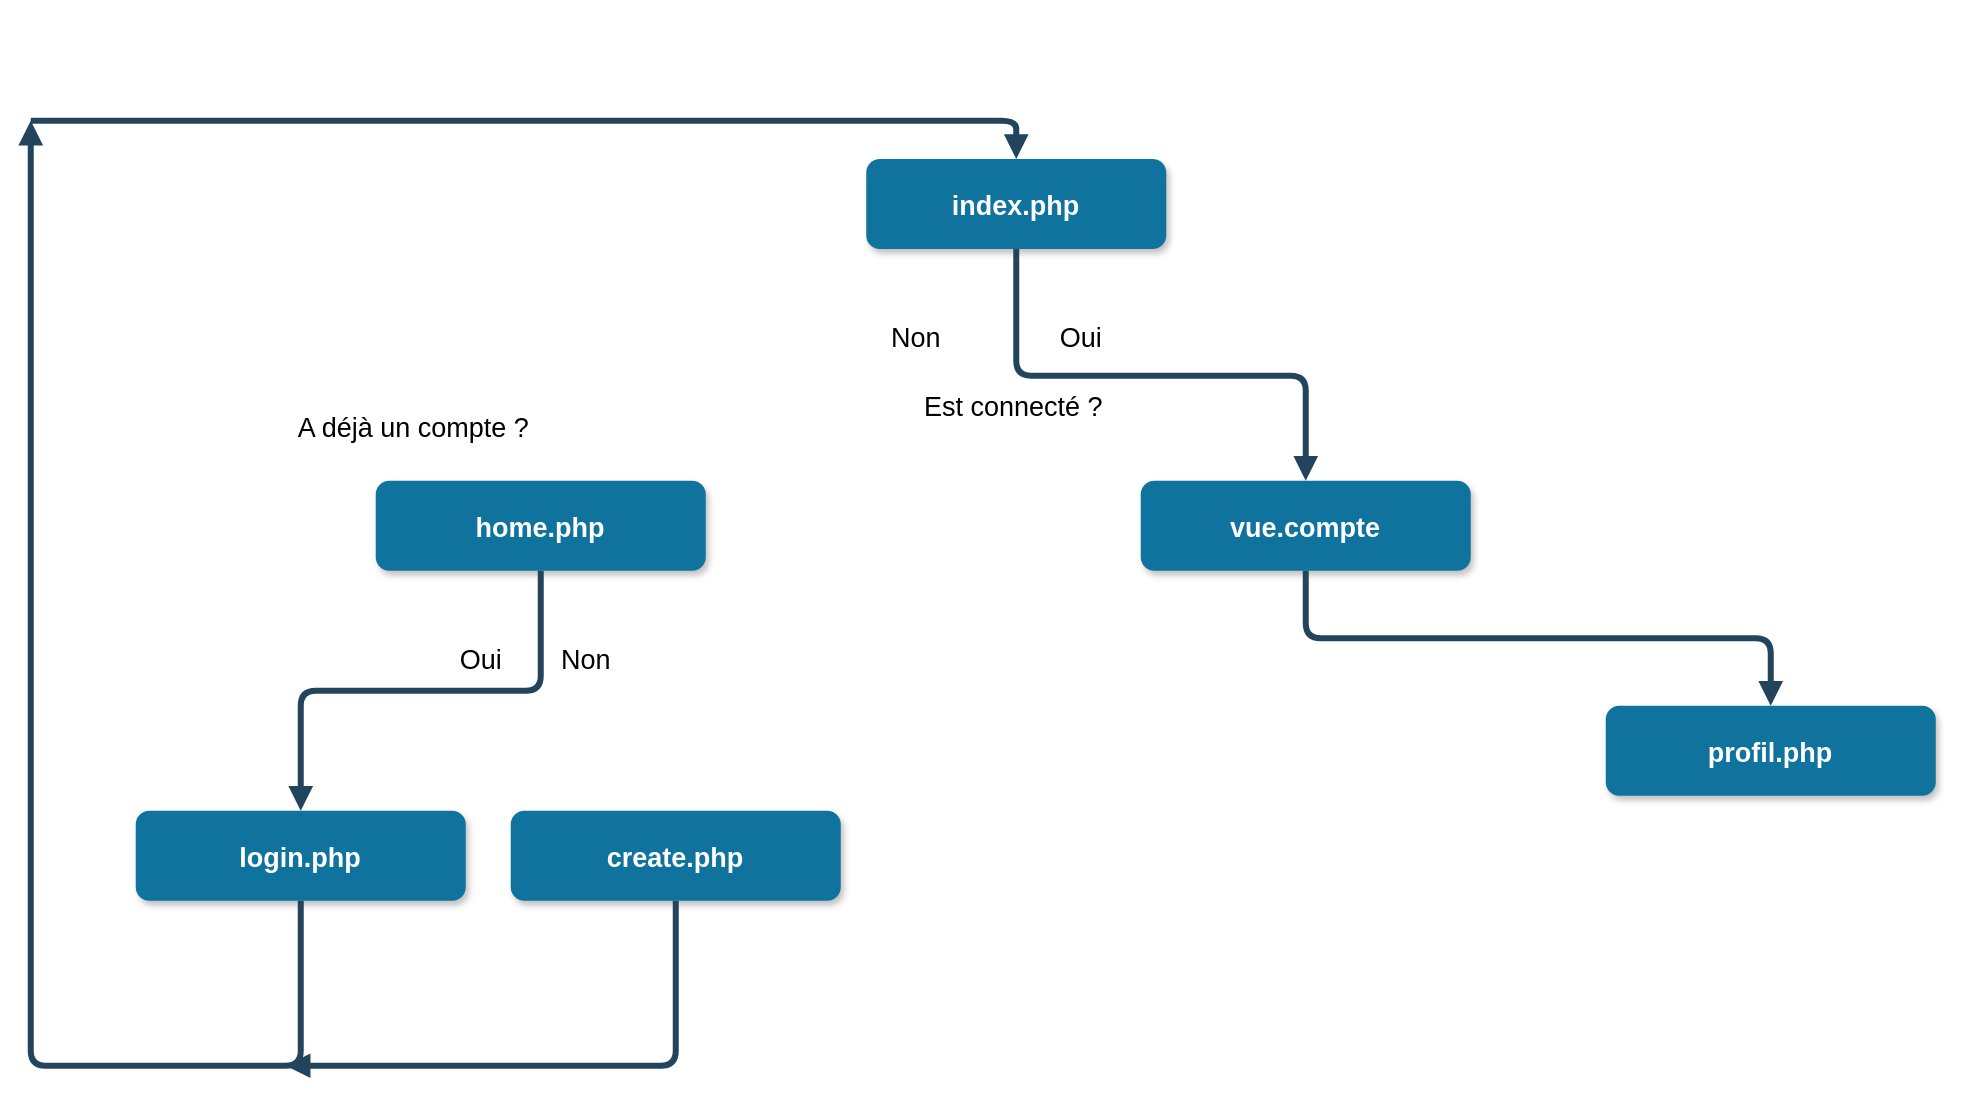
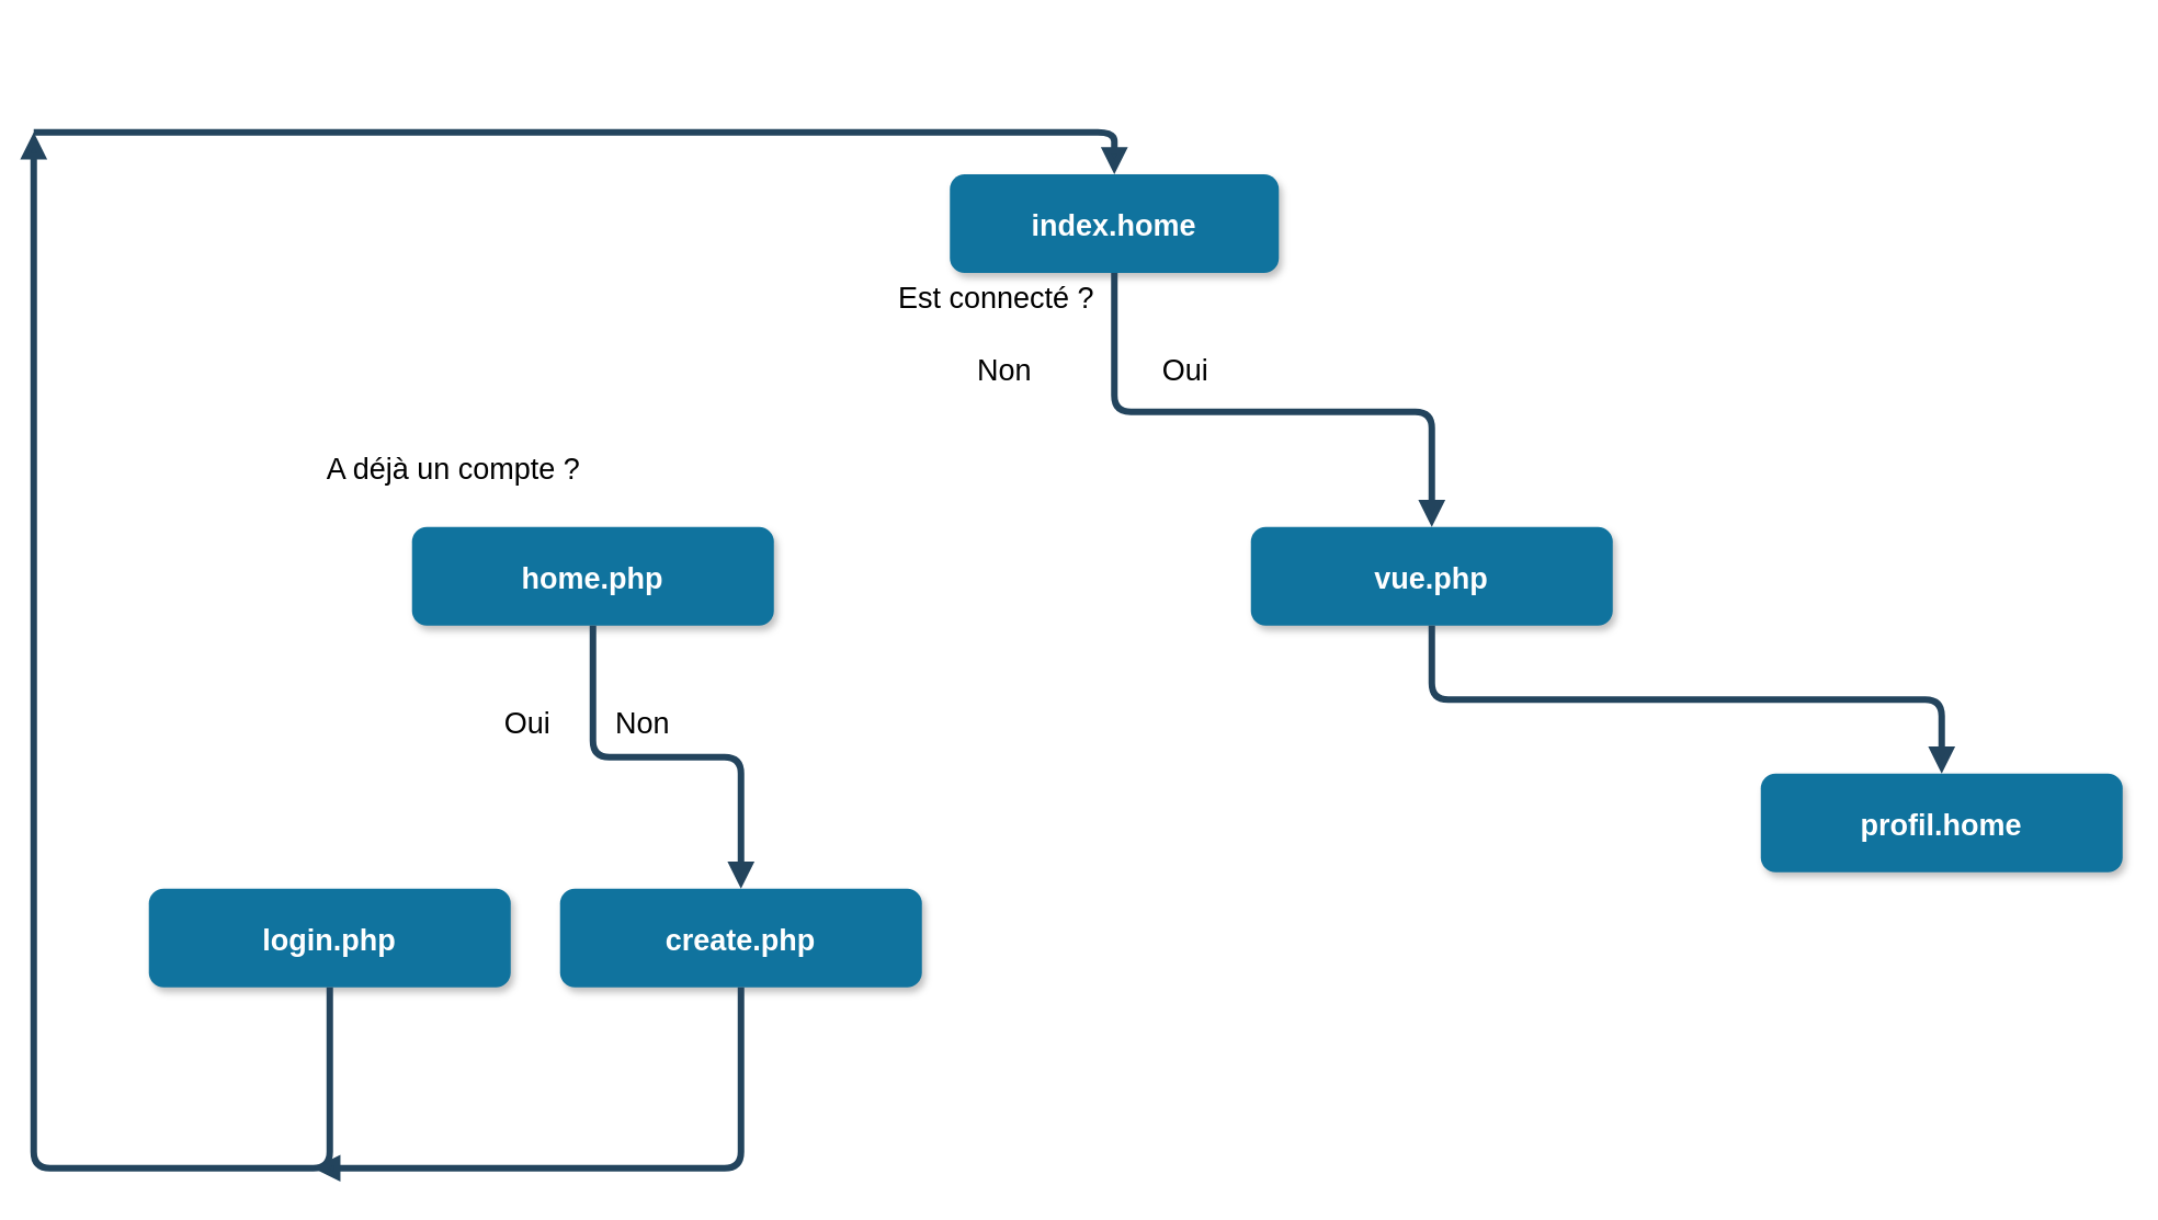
- <mxCell id="2" value="index.php" style="rounded=1;fillColor=#10739E;strokeColor=none;shadow=1;gradientColor=none;fontStyle=1;fontColor=#FFFFFF;fontSize=18;" parent="1" vertex="1"><mxGeometry x="577" y="105.5" width="200" height="60" as="geometry" /></mxCell>
+ <mxCell id="2" value="index.home" style="rounded=1;fillColor=#10739E;strokeColor=none;shadow=1;gradientColor=none;fontStyle=1;fontColor=#FFFFFF;fontSize=18;" parent="1" vertex="1"><mxGeometry x="577" y="105.5" width="200" height="60" as="geometry" /></mxCell>
- <mxCell id="8" value="Est connecté ?" style="text;html=1;strokeColor=none;fillColor=none;align=center;verticalAlign=middle;rounded=0;fontSize=18;" parent="1" vertex="1"><mxGeometry x="610" y="255.5" width="130" height="30" as="geometry" /></mxCell>
+ <mxCell id="8" value="Est connecté ?" style="text;html=1;strokeColor=none;fillColor=none;align=center;verticalAlign=middle;rounded=0;fontSize=18;" parent="1" vertex="1"><mxGeometry x="540" y="165.5" width="130" height="30" as="geometry" /></mxCell>
- <mxCell id="4" value="vue.compte" style="rounded=1;fillColor=#10739E;strokeColor=none;shadow=1;gradientColor=none;fontStyle=1;fontColor=#FFFFFF;fontSize=18;" parent="1" vertex="1"><mxGeometry x="760" y="320" width="220" height="60" as="geometry" /></mxCell>
+ <mxCell id="4" value="vue.php" style="rounded=1;fillColor=#10739E;strokeColor=none;shadow=1;gradientColor=none;fontStyle=1;fontColor=#FFFFFF;fontSize=18;" parent="1" vertex="1"><mxGeometry x="760" y="320" width="220" height="60" as="geometry" /></mxCell>
- <mxCell id="9" value="" style="edgeStyle=elbowEdgeStyle;elbow=vertical;strokeWidth=4;endArrow=block;endFill=1;fontStyle=1;strokeColor=#23445D;exitX=0.5;exitY=1;exitDx=0;exitDy=0;entryX=0.5;entryY=0;entryDx=0;entryDy=0;" parent="1" source="3" target="11" edge="1"><mxGeometry x="-288" y="410" width="100" height="100" as="geometry"><mxPoint x="367" y="410" as="sourcePoint" /><mxPoint x="50" y="564.5" as="targetPoint" /><Array as="points"><mxPoint x="280" y="460" /></Array></mxGeometry></mxCell>
+ <mxCell id="12" value="" style="edgeStyle=elbowEdgeStyle;elbow=vertical;strokeWidth=4;endArrow=block;endFill=1;fontStyle=1;strokeColor=#23445D;exitX=0.5;exitY=1;exitDx=0;exitDy=0;entryX=0.5;entryY=0;entryDx=0;entryDy=0;" parent="1" source="3" target="10" edge="1"><mxGeometry x="-278" y="420" width="100" height="100" as="geometry"><mxPoint x="370" y="390" as="sourcePoint" /><mxPoint x="210" y="550" as="targetPoint" /><Array as="points"><mxPoint x="350" y="460" /></Array></mxGeometry></mxCell>
- <mxCell id="19" value="profil.php" style="rounded=1;fillColor=#10739E;strokeColor=none;shadow=1;gradientColor=none;fontStyle=1;fontColor=#FFFFFF;fontSize=18;" vertex="1" parent="1"><mxGeometry x="1070" y="470" width="220" height="60" as="geometry" /></mxCell>
+ <mxCell id="19" value="profil.home" style="rounded=1;fillColor=#10739E;strokeColor=none;shadow=1;gradientColor=none;fontStyle=1;fontColor=#FFFFFF;fontSize=18;" vertex="1" parent="1"><mxGeometry x="1070" y="470" width="220" height="60" as="geometry" /></mxCell>
